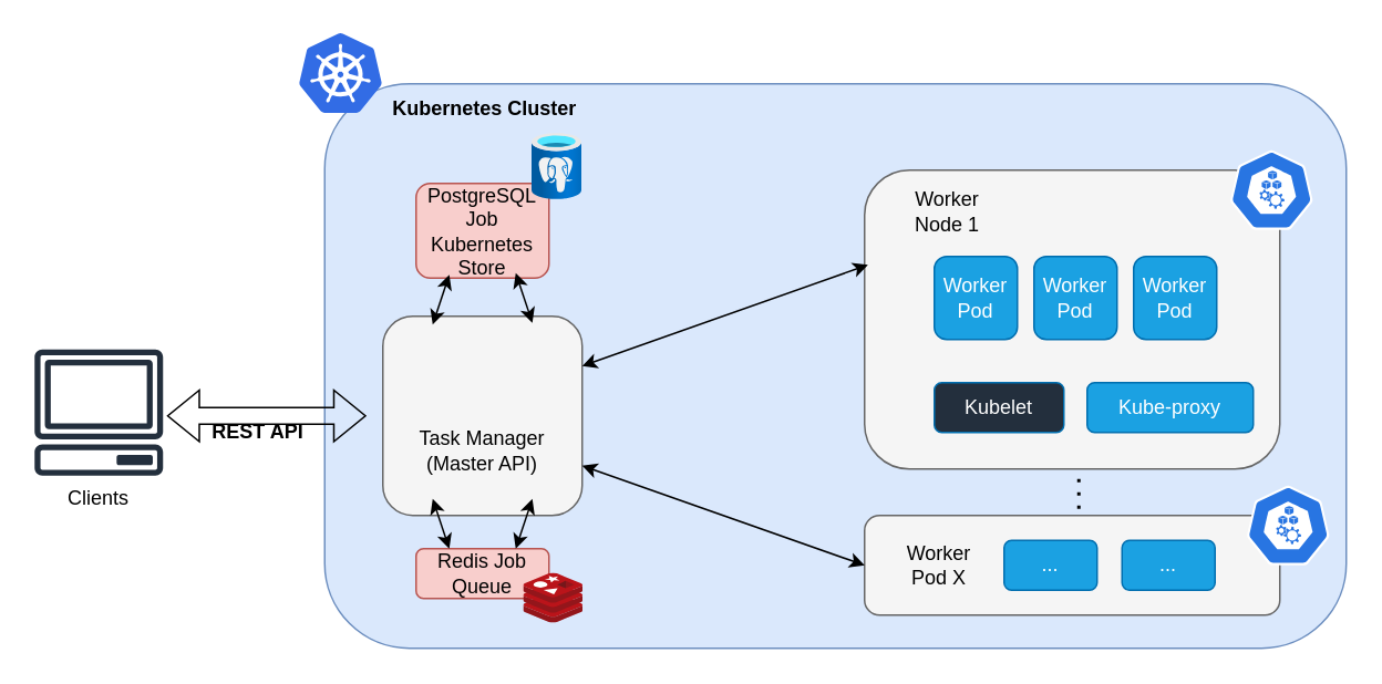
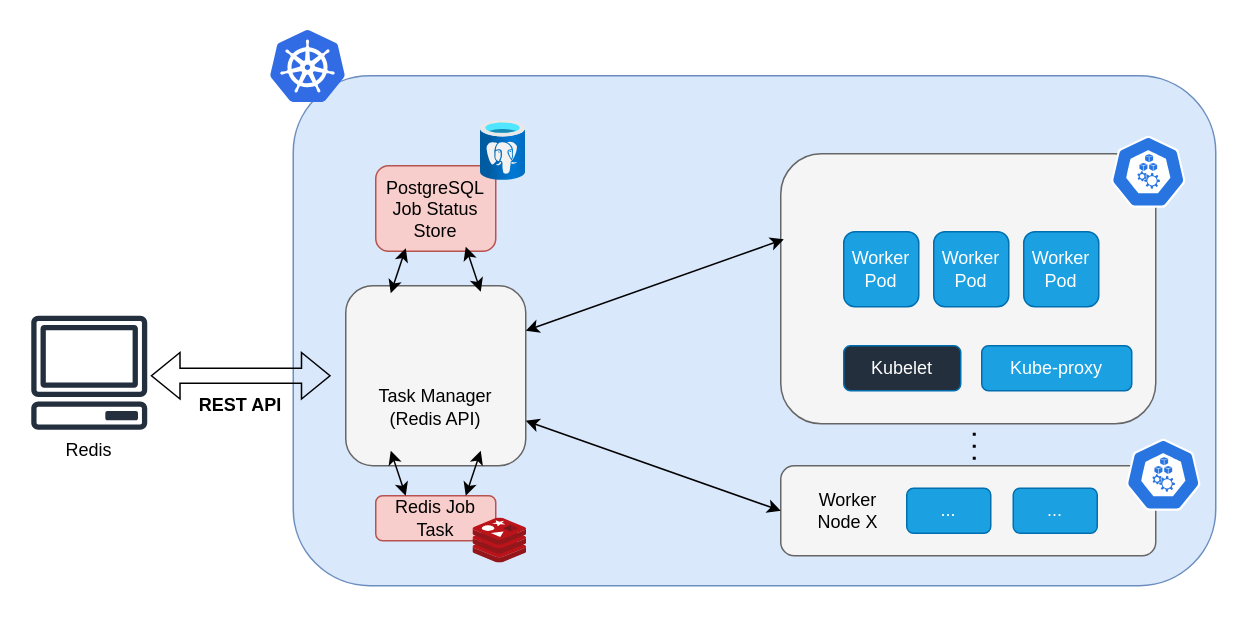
- <mxCell id="21" value="Kubernetes Cluster" style="text;html=1;strokeColor=none;fillColor=none;align=center;verticalAlign=middle;whiteSpace=wrap;rounded=0;fontStyle=1" parent="1" vertex="1"><mxGeometry x="230" y="50" width="122.5" height="30" as="geometry" /></mxCell>
- <mxCell id="16" value="Worker Node 1" style="text;html=1;strokeColor=none;fillColor=none;align=center;verticalAlign=middle;whiteSpace=wrap;rounded=0;" parent="1" vertex="1"><mxGeometry x="540" y="112" width="60" height="30" as="geometry" /></mxCell>
- <mxCell id="33" value="PostgreSQL Job Kubernetes Store" style="rounded=1;whiteSpace=wrap;html=1;fillColor=#f8cecc;strokeColor=#b85450;" parent="1" vertex="1"><mxGeometry x="250" y="110" width="80" height="57" as="geometry" /></mxCell>
+ <mxCell id="33" value="PostgreSQL Job Status Store" style="rounded=1;whiteSpace=wrap;html=1;fillColor=#f8cecc;strokeColor=#b85450;" parent="1" vertex="1"><mxGeometry x="250" y="110" width="80" height="57" as="geometry" /></mxCell>
- <mxCell id="14" value="REST API" style="text;html=1;strokeColor=none;fillColor=none;align=center;verticalAlign=middle;whiteSpace=wrap;rounded=0;fontStyle=1" parent="1" vertex="1"><mxGeometry x="125" y="244" width="60" height="32" as="geometry" /></mxCell>
+ <mxCell id="14" value="REST API" style="text;html=1;strokeColor=none;fillColor=none;align=center;verticalAlign=middle;whiteSpace=wrap;rounded=0;fontStyle=1" parent="1" vertex="1"><mxGeometry x="130" y="254" width="60" height="32" as="geometry" /></mxCell>
- <mxCell id="39" value="Task Manager (Master API)" style="text;html=1;strokeColor=none;fillColor=none;align=center;verticalAlign=middle;whiteSpace=wrap;rounded=0;" parent="1" vertex="1"><mxGeometry x="245" y="256" width="90" height="30" as="geometry" /></mxCell>
+ <mxCell id="39" value="Task Manager (Redis API)" style="text;html=1;strokeColor=none;fillColor=none;align=center;verticalAlign=middle;whiteSpace=wrap;rounded=0;" parent="1" vertex="1"><mxGeometry x="245" y="256" width="90" height="30" as="geometry" /></mxCell>
- <mxCell id="13" value="Clients" style="text;html=1;strokeColor=none;fillColor=none;align=center;verticalAlign=middle;whiteSpace=wrap;rounded=0;" parent="1" vertex="1"><mxGeometry x="29" y="285" width="60" height="30" as="geometry" /></mxCell>
+ <mxCell id="13" value="Redis" style="text;html=1;strokeColor=none;fillColor=none;align=center;verticalAlign=middle;whiteSpace=wrap;rounded=0;" parent="1" vertex="1"><mxGeometry x="29" y="285" width="60" height="30" as="geometry" /></mxCell>
- <mxCell id="18" value="Worker Pod X" style="text;html=1;strokeColor=none;fillColor=none;align=center;verticalAlign=middle;whiteSpace=wrap;rounded=0;" parent="1" vertex="1"><mxGeometry x="535" y="325" width="60" height="30" as="geometry" /></mxCell>
+ <mxCell id="18" value="Worker Node X" style="text;html=1;strokeColor=none;fillColor=none;align=center;verticalAlign=middle;whiteSpace=wrap;rounded=0;" parent="1" vertex="1"><mxGeometry x="535" y="325" width="60" height="30" as="geometry" /></mxCell>
- <mxCell id="5" value="Redis Job Queue" style="rounded=1;whiteSpace=wrap;html=1;fillColor=#f8cecc;strokeColor=#b85450;" parent="1" vertex="1"><mxGeometry x="250" y="330" width="80" height="30" as="geometry" /></mxCell>
+ <mxCell id="5" value="Redis Job Task" style="rounded=1;whiteSpace=wrap;html=1;fillColor=#f8cecc;strokeColor=#b85450;" parent="1" vertex="1"><mxGeometry x="250" y="330" width="80" height="30" as="geometry" /></mxCell>
